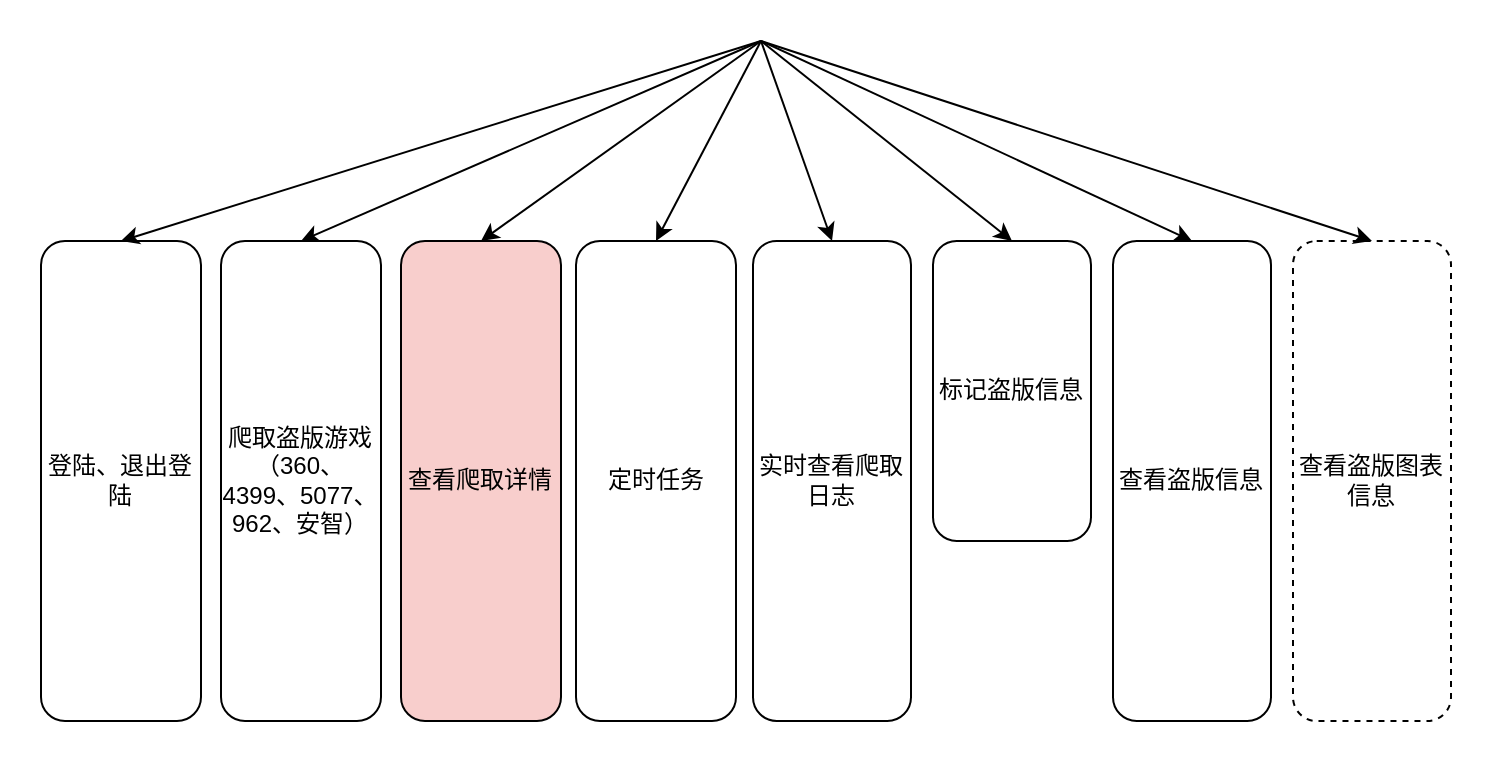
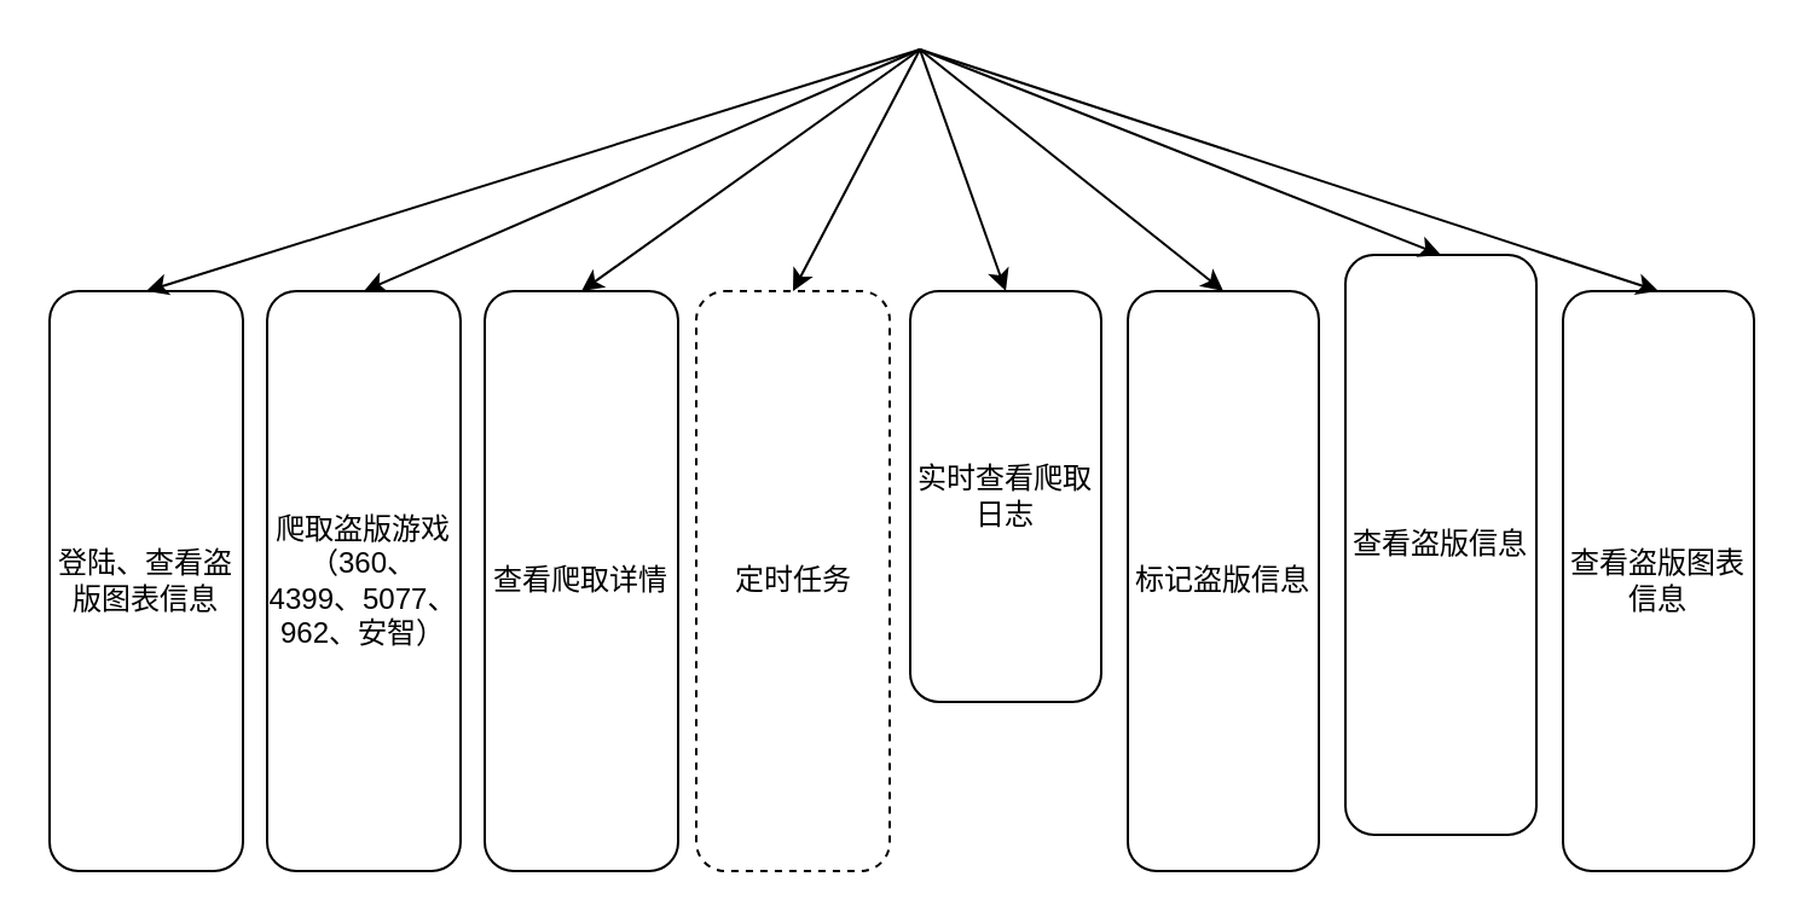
- <mxCell id="8" value="标记盗版信息" style="rounded=1;whiteSpace=wrap;html=1;" vertex="1" parent="1"><mxGeometry x="466" y="120" width="79" height="150" as="geometry" /></mxCell>
+ <mxCell id="8" value="标记盗版信息" style="rounded=1;whiteSpace=wrap;html=1;" vertex="1" parent="1"><mxGeometry x="466" y="120" width="79" height="240" as="geometry" /></mxCell>
- <mxCell id="14" value="登陆、退出登陆" style="rounded=1;whiteSpace=wrap;html=1;" vertex="1" parent="1"><mxGeometry x="20" y="120" width="80" height="240" as="geometry" /></mxCell>
+ <mxCell id="14" value="登陆、查看盗版图表信息" style="rounded=1;whiteSpace=wrap;html=1;" vertex="1" parent="1"><mxGeometry x="20" y="120" width="80" height="240" as="geometry" /></mxCell>
- <mxCell id="5" value="查看爬取详情" style="rounded=1;whiteSpace=wrap;html=1;fillColor=#f8cecc;" vertex="1" parent="1"><mxGeometry x="200" y="120" width="80" height="240" as="geometry" /></mxCell>
+ <mxCell id="5" value="查看爬取详情" style="rounded=1;whiteSpace=wrap;html=1;" vertex="1" parent="1"><mxGeometry x="200" y="120" width="80" height="240" as="geometry" /></mxCell>
- <mxCell id="16" value="定时任务" style="rounded=1;whiteSpace=wrap;html=1;" vertex="1" parent="1"><mxGeometry x="287.5" y="120" width="80" height="240" as="geometry" /></mxCell>
+ <mxCell id="16" value="定时任务" style="rounded=1;whiteSpace=wrap;html=1;dashed=1;" vertex="1" parent="1"><mxGeometry x="287.5" y="120" width="80" height="240" as="geometry" /></mxCell>
- <mxCell id="6" value="实时查看爬取日志" style="rounded=1;whiteSpace=wrap;html=1;" vertex="1" parent="1"><mxGeometry x="376" y="120" width="79" height="240" as="geometry" /></mxCell>
+ <mxCell id="6" value="实时查看爬取日志" style="rounded=1;whiteSpace=wrap;html=1;" vertex="1" parent="1"><mxGeometry x="376" y="120" width="79" height="170" as="geometry" /></mxCell>
- <mxCell id="10" value="查看盗版信息" style="rounded=1;whiteSpace=wrap;html=1;" vertex="1" parent="1"><mxGeometry x="556" y="120" width="79" height="240" as="geometry" /></mxCell>
+ <mxCell id="10" value="查看盗版信息" style="rounded=1;whiteSpace=wrap;html=1;" vertex="1" parent="1"><mxGeometry x="556" y="105" width="79" height="240" as="geometry" /></mxCell>
- <mxCell id="12" value="查看盗版图表信息" style="rounded=1;whiteSpace=wrap;html=1;dashed=1;" vertex="1" parent="1"><mxGeometry x="646" y="120" width="79" height="240" as="geometry" /></mxCell>
+ <mxCell id="12" value="查看盗版图表信息" style="rounded=1;whiteSpace=wrap;html=1;" vertex="1" parent="1"><mxGeometry x="646" y="120" width="79" height="240" as="geometry" /></mxCell>
